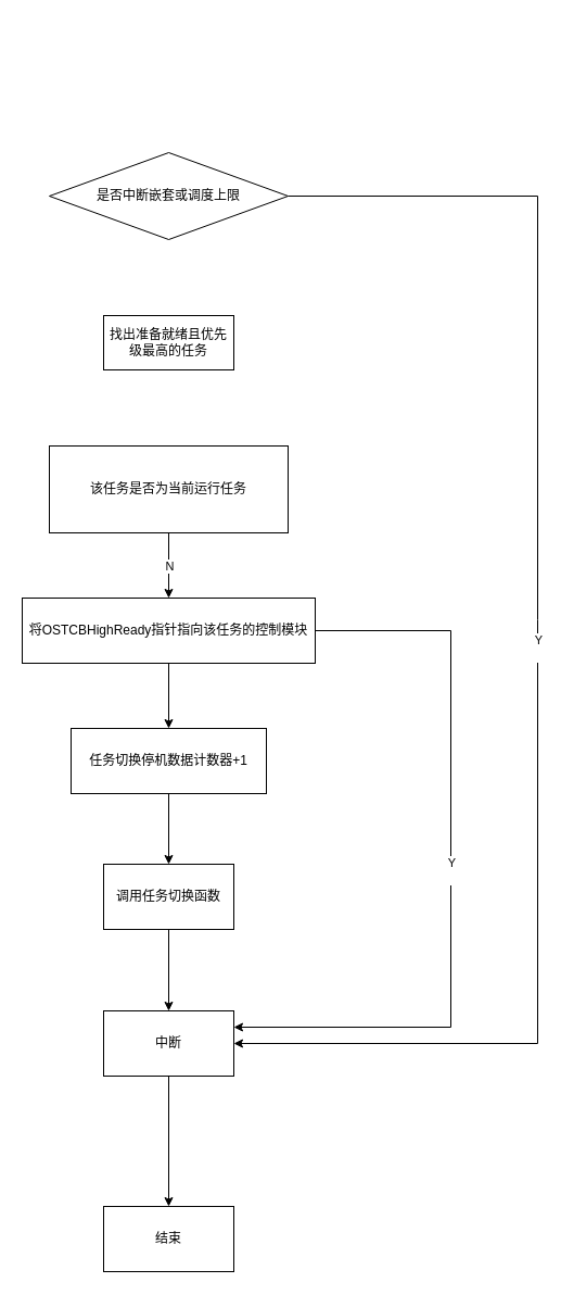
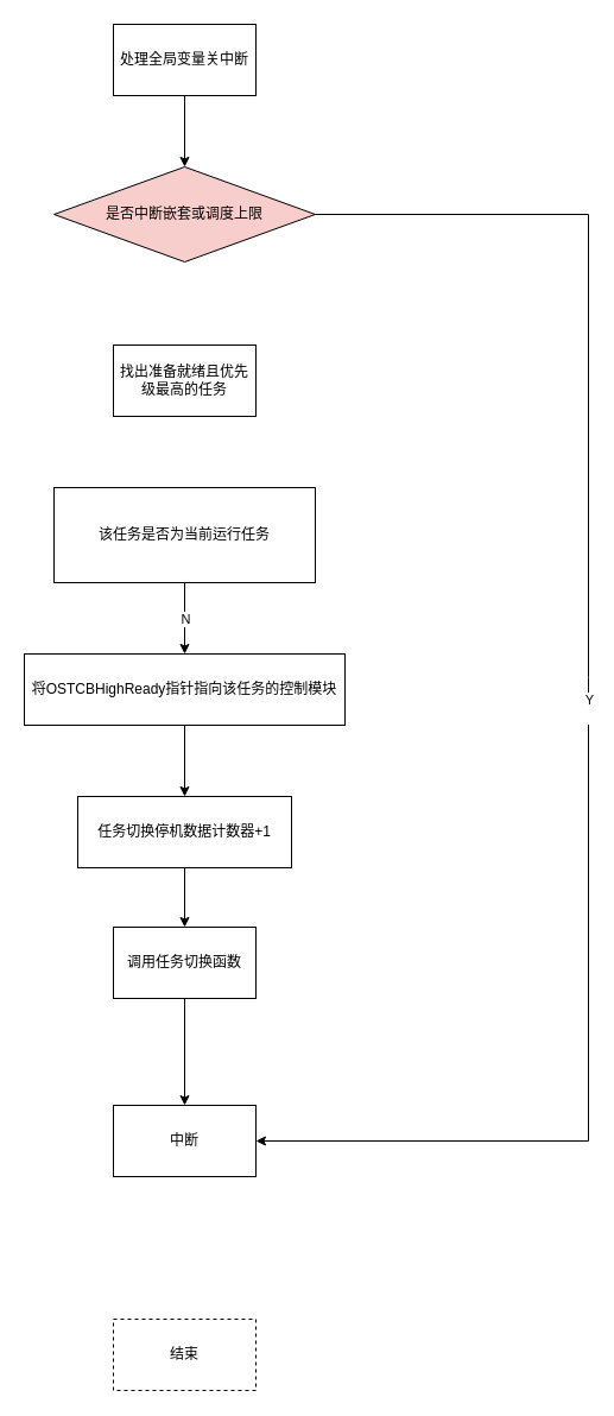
+ <mxCell id="2" value="处理全局变量关中断" style="rounded=0;whiteSpace=wrap;html=1;" vertex="1" parent="1"><mxGeometry x="95" y="20" width="120" height="60" as="geometry" /></mxCell>
+ <mxCell id="4" value="" style="endArrow=classic;html=1;rounded=0;entryX=0.5;entryY=0;entryDx=0;entryDy=0;exitX=0.5;exitY=1;exitDx=0;exitDy=0;" edge="1" parent="1" source="2" target="3"><mxGeometry width="50" height="50" relative="1" as="geometry"><mxPoint x="135" y="180" as="sourcePoint" /><mxPoint x="185" y="130" as="targetPoint" /></mxGeometry></mxCell>
- <mxCell id="3" value="是否中断嵌套或调度上限" style="rhombus;whiteSpace=wrap;html=1;" vertex="1" parent="1"><mxGeometry x="45" y="140" width="220" height="80" as="geometry" /></mxCell>
+ <mxCell id="3" value="是否中断嵌套或调度上限" style="rhombus;whiteSpace=wrap;html=1;fillColor=#f8cecc;" vertex="1" parent="1"><mxGeometry x="45" y="140" width="220" height="80" as="geometry" /></mxCell>
- <mxCell id="5" value="找出准备就绪且优先级最高的任务" style="rounded=0;whiteSpace=wrap;html=1;" vertex="1" parent="1"><mxGeometry x="95" y="290" width="120" height="50" as="geometry" /></mxCell>
+ <mxCell id="5" value="找出准备就绪且优先级最高的任务" style="rounded=0;whiteSpace=wrap;html=1;" vertex="1" parent="1"><mxGeometry x="95" y="290" width="120" height="60" as="geometry" /></mxCell>
- <mxCell id="20" value="" style="endArrow=classic;html=1;rounded=0;exitX=1;exitY=0.5;exitDx=0;exitDy=0;entryX=1;entryY=0.25;entryDx=0;entryDy=0;" edge="1" parent="1" source="7" target="12"><mxGeometry relative="1" as="geometry"><mxPoint x="455" y="570" as="sourcePoint" /><mxPoint x="555" y="570" as="targetPoint" /><Array as="points"><mxPoint x="415" y="580" /><mxPoint x="415" y="945" /></Array></mxGeometry></mxCell>
- <mxCell id="21" value="Y&lt;div&gt;&lt;br&gt;&lt;/div&gt;" style="edgeLabel;resizable=0;html=1;;align=center;verticalAlign=middle;" connectable="0" vertex="1" parent="20"><mxGeometry relative="1" as="geometry" /></mxCell>
- <mxCell id="11" value="调用任务切换函数" style="rounded=0;whiteSpace=wrap;html=1;" vertex="1" parent="1"><mxGeometry x="95" y="795" width="120" height="60" as="geometry" /></mxCell>
+ <mxCell id="11" value="调用任务切换函数" style="rounded=0;whiteSpace=wrap;html=1;" vertex="1" parent="1"><mxGeometry x="95" y="780" width="120" height="60" as="geometry" /></mxCell>
- <mxCell id="17" value="" style="endArrow=classic;html=1;rounded=0;entryX=0.5;entryY=0;entryDx=0;entryDy=0;exitX=0.5;exitY=1;exitDx=0;exitDy=0;" edge="1" parent="1" source="12" target="13"><mxGeometry width="50" height="50" relative="1" as="geometry"><mxPoint x="135" y="990" as="sourcePoint" /><mxPoint x="185" y="940" as="targetPoint" /></mxGeometry></mxCell>
- <mxCell id="13" value="结束" style="rounded=0;whiteSpace=wrap;html=1;" vertex="1" parent="1"><mxGeometry x="95" y="1110" width="120" height="60" as="geometry" /></mxCell>
+ <mxCell id="13" value="结束" style="rounded=0;whiteSpace=wrap;html=1;dashed=1;" vertex="1" parent="1"><mxGeometry x="95" y="1110" width="120" height="60" as="geometry" /></mxCell>
